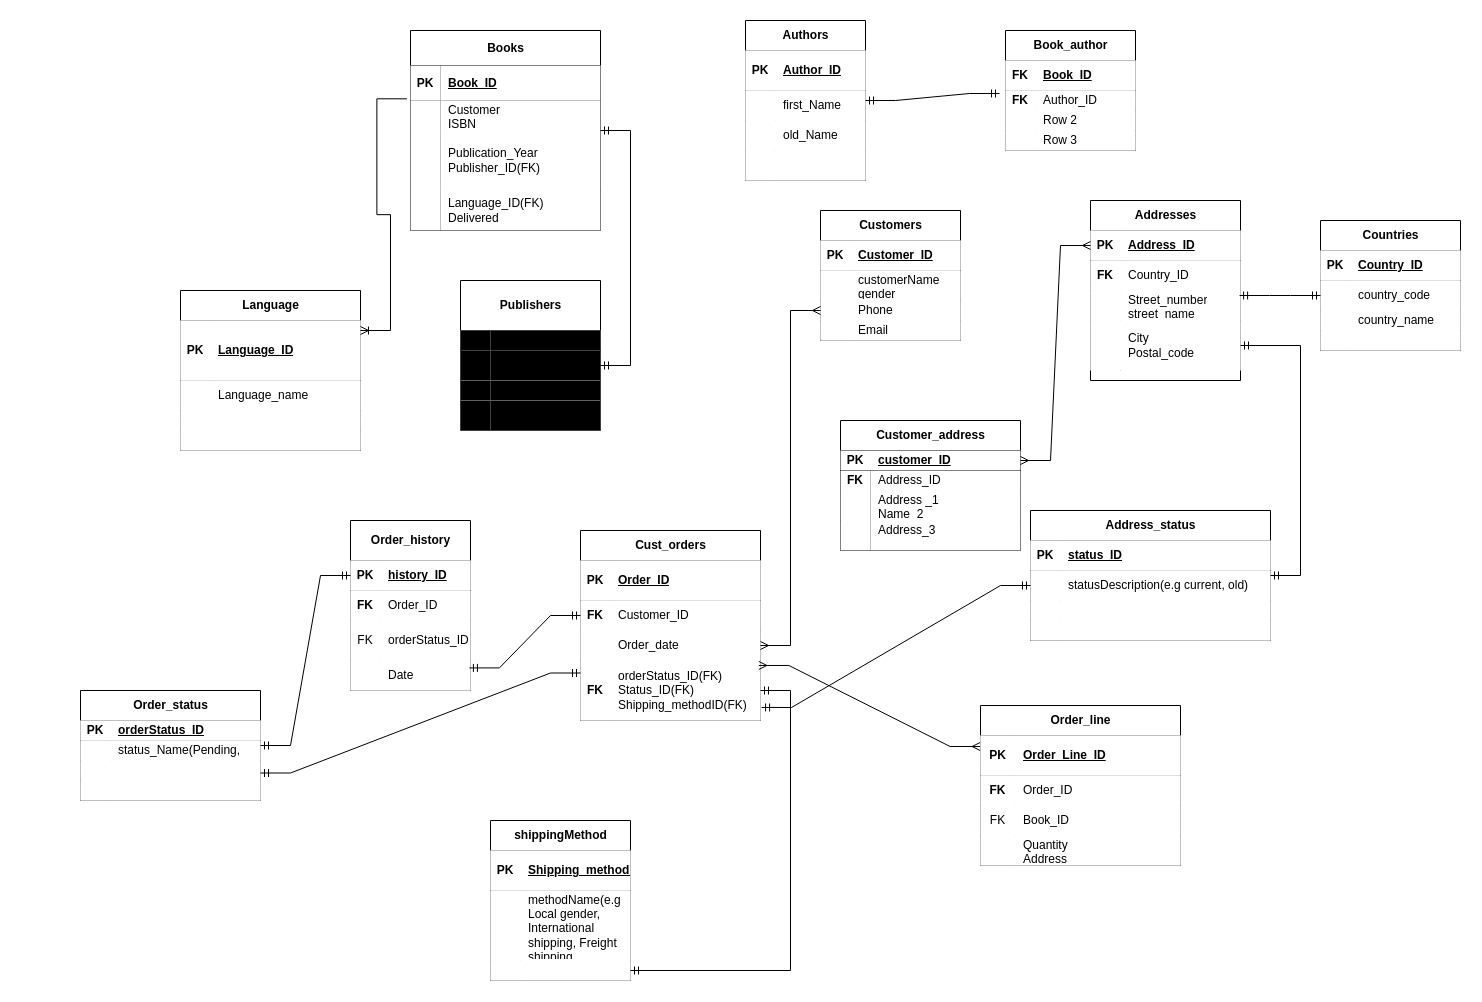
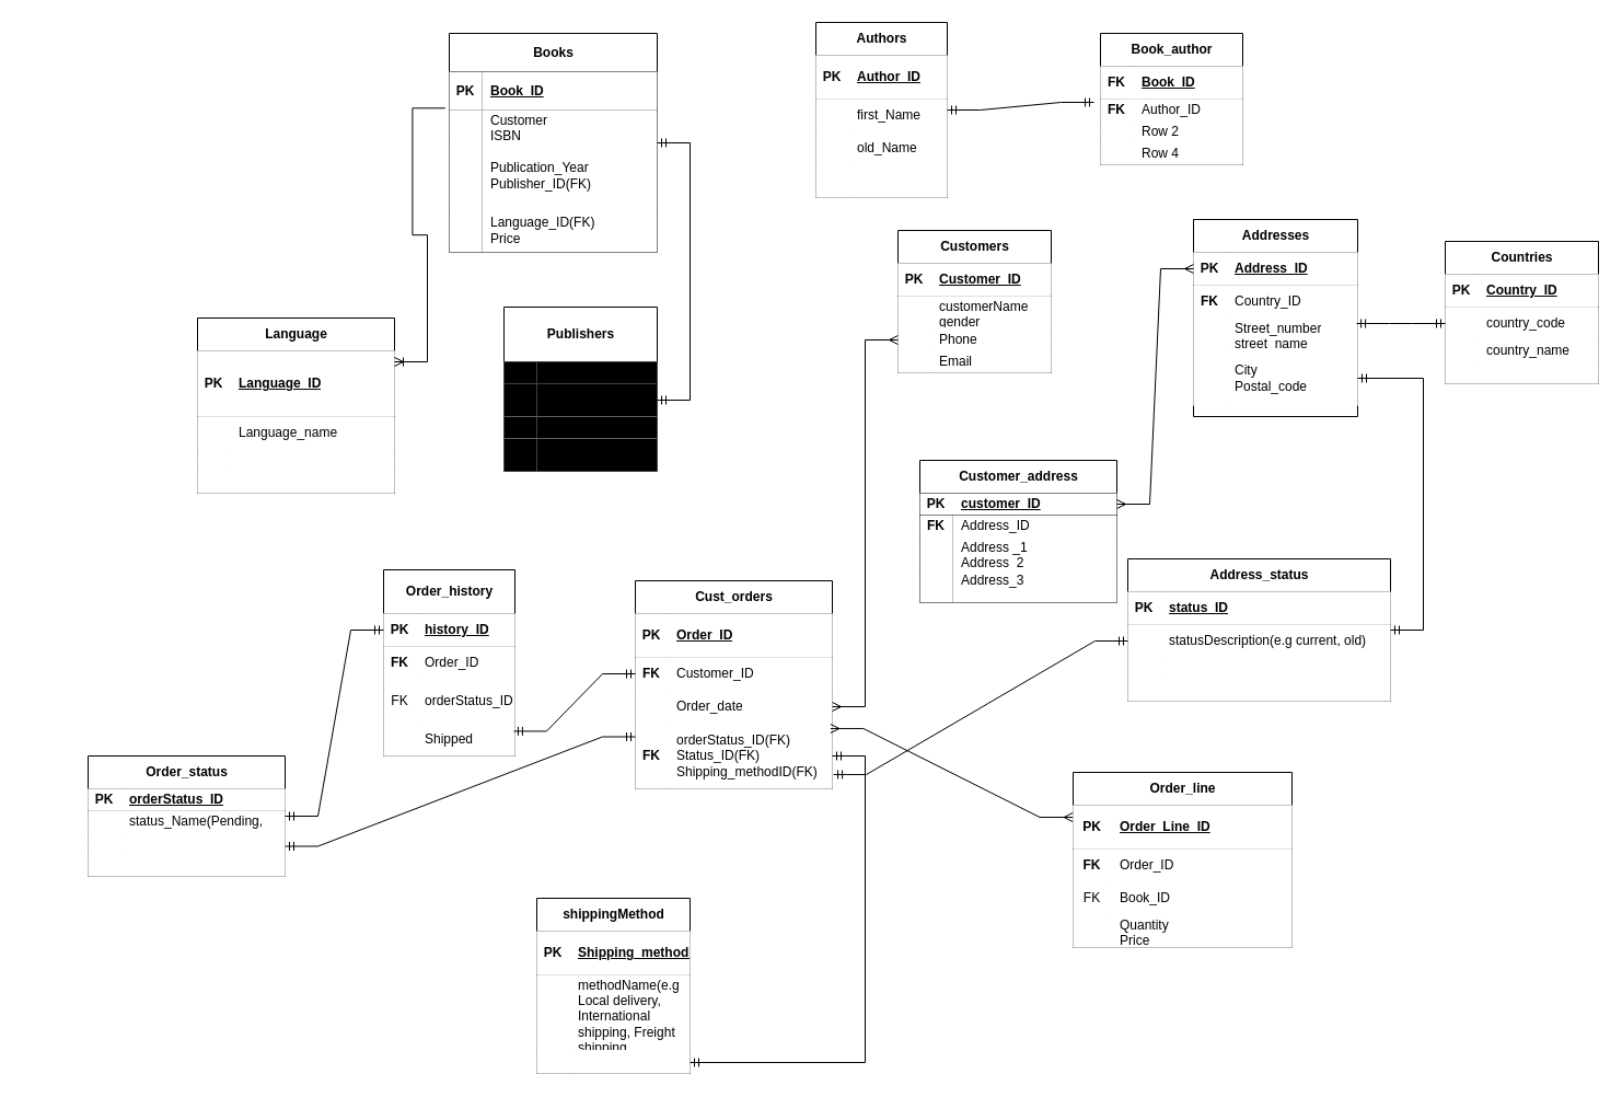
- <mxCell id="66" value="Row 3" style="shape=partialRectangle;connectable=0;top=0;left=0;bottom=0;right=0;align=left;spacingLeft=6;overflow=hidden;whiteSpace=wrap;html=1;fillOpacity=100;strokeColor=light-dark(#000000,#FF0000);fontColor=light-dark(#000000,#000000);fillColor=light-dark(#FFFFFF,#FFFFFF);" parent="64" vertex="1"><mxGeometry x="30" width="100" height="20" as="geometry"><mxRectangle width="100" height="20" as="alternateBounds" /></mxGeometry></mxCell>
+ <mxCell id="66" value="Row 4" style="shape=partialRectangle;connectable=0;top=0;left=0;bottom=0;right=0;align=left;spacingLeft=6;overflow=hidden;whiteSpace=wrap;html=1;fillOpacity=100;strokeColor=light-dark(#000000,#FF0000);fontColor=light-dark(#000000,#000000);fillColor=light-dark(#FFFFFF,#FFFFFF);" parent="64" vertex="1"><mxGeometry x="30" width="100" height="20" as="geometry"><mxRectangle width="100" height="20" as="alternateBounds" /></mxGeometry></mxCell>
- <mxCell id="14" value="&lt;div&gt;Language_ID(FK)&lt;/div&gt;Delivered" style="shape=partialRectangle;connectable=0;top=0;left=0;bottom=0;right=0;align=left;spacingLeft=6;overflow=hidden;whiteSpace=wrap;html=1;fillOpacity=100;strokeColor=light-dark(#000000,#FF0000);fillColor=light-dark(#FFFFFF,#FFFFFF);fontColor=light-dark(#000000,#000000);" parent="12" vertex="1"><mxGeometry x="30" width="160" height="40" as="geometry"><mxRectangle width="160" height="40" as="alternateBounds" /></mxGeometry></mxCell>
+ <mxCell id="14" value="&lt;div&gt;Language_ID(FK)&lt;/div&gt;Price" style="shape=partialRectangle;connectable=0;top=0;left=0;bottom=0;right=0;align=left;spacingLeft=6;overflow=hidden;whiteSpace=wrap;html=1;fillOpacity=100;strokeColor=light-dark(#000000,#FF0000);fillColor=light-dark(#FFFFFF,#FFFFFF);fontColor=light-dark(#000000,#000000);" parent="12" vertex="1"><mxGeometry x="30" width="160" height="40" as="geometry"><mxRectangle width="160" height="40" as="alternateBounds" /></mxGeometry></mxCell>
- <mxCell id="200" value="Address _1&lt;div&gt;Name_2&lt;/div&gt;" style="shape=partialRectangle;connectable=0;fillColor=light-dark(#FFFFFF,#FFFFFF);top=0;left=0;bottom=0;right=0;align=left;spacingLeft=6;overflow=hidden;whiteSpace=wrap;html=1;fontColor=light-dark(#000000,#000000);" vertex="1" parent="198"><mxGeometry x="30" width="150" height="30" as="geometry"><mxRectangle width="150" height="30" as="alternateBounds" /></mxGeometry></mxCell>
+ <mxCell id="200" value="Address _1&lt;div&gt;Address_2&lt;/div&gt;" style="shape=partialRectangle;connectable=0;fillColor=light-dark(#FFFFFF,#FFFFFF);top=0;left=0;bottom=0;right=0;align=left;spacingLeft=6;overflow=hidden;whiteSpace=wrap;html=1;fontColor=light-dark(#000000,#000000);" vertex="1" parent="198"><mxGeometry x="30" width="150" height="30" as="geometry"><mxRectangle width="150" height="30" as="alternateBounds" /></mxGeometry></mxCell>
- <mxCell id="173" value="&lt;div&gt;&lt;span style=&quot;background-color: transparent;&quot;&gt;Date&lt;/span&gt;&lt;/div&gt;" style="shape=partialRectangle;connectable=0;top=0;left=0;bottom=0;right=0;align=left;spacingLeft=6;overflow=hidden;whiteSpace=wrap;html=1;fillOpacity=100;strokeColor=light-dark(#000000,#FF0000);fontColor=light-dark(#000000,#000000);fillColor=light-dark(#FFFFFF,#FFFFFF);" parent="171" vertex="1"><mxGeometry x="30" width="90" height="30" as="geometry"><mxRectangle width="90" height="30" as="alternateBounds" /></mxGeometry></mxCell>
+ <mxCell id="173" value="&lt;div&gt;&lt;span style=&quot;background-color: transparent;&quot;&gt;Shipped&lt;/span&gt;&lt;/div&gt;" style="shape=partialRectangle;connectable=0;top=0;left=0;bottom=0;right=0;align=left;spacingLeft=6;overflow=hidden;whiteSpace=wrap;html=1;fillOpacity=100;strokeColor=light-dark(#000000,#FF0000);fontColor=light-dark(#000000,#000000);fillColor=light-dark(#FFFFFF,#FFFFFF);" parent="171" vertex="1"><mxGeometry x="30" width="90" height="30" as="geometry"><mxRectangle width="90" height="30" as="alternateBounds" /></mxGeometry></mxCell>
- <mxCell id="146" value="Quantity&lt;div&gt;Address&lt;/div&gt;" style="shape=partialRectangle;connectable=0;top=0;left=0;bottom=0;right=0;align=left;spacingLeft=6;overflow=hidden;whiteSpace=wrap;html=1;fillOpacity=100;strokeColor=light-dark(#000000,#FF0000);fillColor=light-dark(#FFFFFF,#FFFFFF);fontColor=light-dark(#000000,#000000);" parent="144" vertex="1"><mxGeometry x="35" width="165" height="30" as="geometry"><mxRectangle width="165" height="30" as="alternateBounds" /></mxGeometry></mxCell>
+ <mxCell id="146" value="Quantity&lt;div&gt;Price&lt;/div&gt;" style="shape=partialRectangle;connectable=0;top=0;left=0;bottom=0;right=0;align=left;spacingLeft=6;overflow=hidden;whiteSpace=wrap;html=1;fillOpacity=100;strokeColor=light-dark(#000000,#FF0000);fillColor=light-dark(#FFFFFF,#FFFFFF);fontColor=light-dark(#000000,#000000);" parent="144" vertex="1"><mxGeometry x="35" width="165" height="30" as="geometry"><mxRectangle width="165" height="30" as="alternateBounds" /></mxGeometry></mxCell>
- <mxCell id="155" value="methodName(e.g Local gender, International shipping, Freight shipping&lt;div&gt;&lt;br&gt;&lt;/div&gt;" style="shape=partialRectangle;connectable=0;top=0;left=0;bottom=0;right=0;align=left;spacingLeft=6;overflow=hidden;whiteSpace=wrap;html=1;fillOpacity=100;strokeColor=light-dark(#000000,#FF0000);fillColor=light-dark(#FFFFFF,#FFFFFF);fontColor=light-dark(#000000,#000000);" parent="153" vertex="1"><mxGeometry x="30" width="110" height="70" as="geometry"><mxRectangle width="110" height="70" as="alternateBounds" /></mxGeometry></mxCell>
+ <mxCell id="155" value="methodName(e.g Local delivery, International shipping, Freight shipping&lt;div&gt;&lt;br&gt;&lt;/div&gt;" style="shape=partialRectangle;connectable=0;top=0;left=0;bottom=0;right=0;align=left;spacingLeft=6;overflow=hidden;whiteSpace=wrap;html=1;fillOpacity=100;strokeColor=light-dark(#000000,#FF0000);fillColor=light-dark(#FFFFFF,#FFFFFF);fontColor=light-dark(#000000,#000000);" parent="153" vertex="1"><mxGeometry x="30" width="110" height="70" as="geometry"><mxRectangle width="110" height="70" as="alternateBounds" /></mxGeometry></mxCell>
